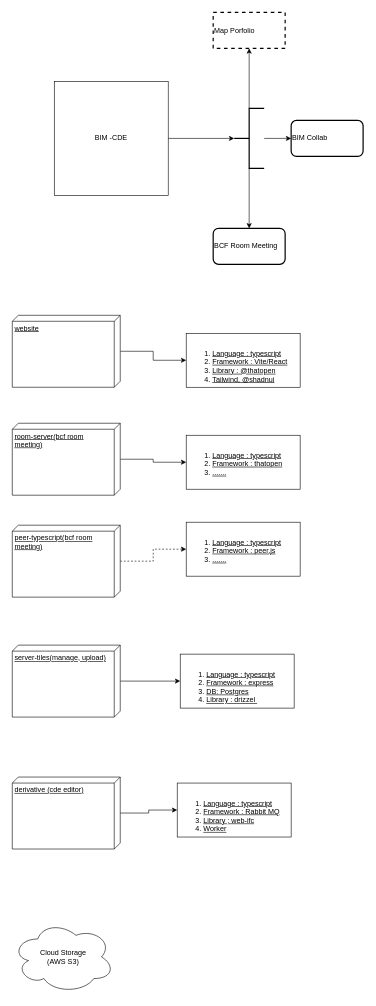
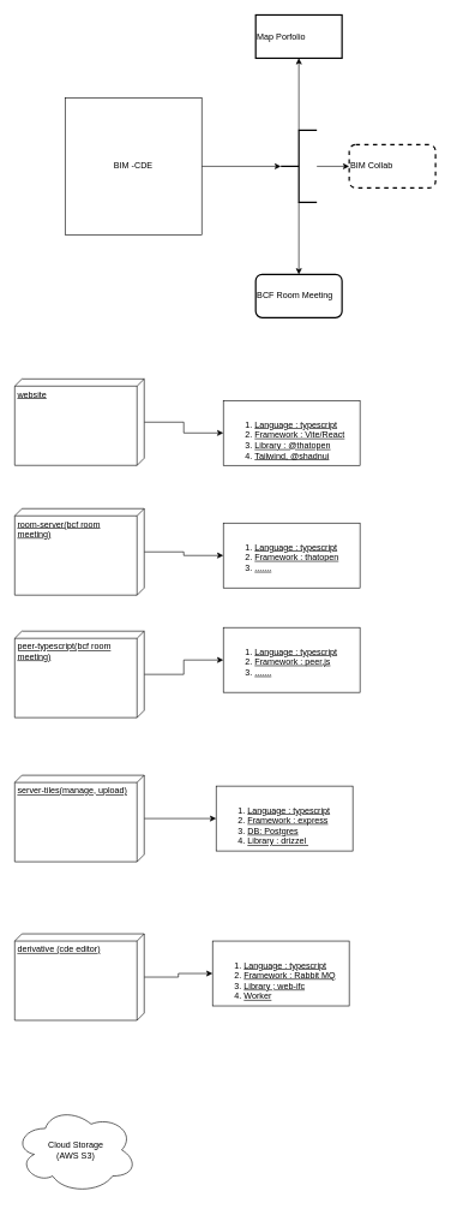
- <mxCell id="9" value="Map Porfolio" style="whiteSpace=wrap;html=1;align=left;strokeWidth=2;pointerEvents=1;dashed=1;" vertex="1" parent="1"><mxGeometry x="355" y="20" width="120" height="60" as="geometry" /></mxCell>
+ <mxCell id="9" value="Map Porfolio" style="whiteSpace=wrap;html=1;align=left;strokeWidth=2;pointerEvents=1;" vertex="1" parent="1"><mxGeometry x="355" y="20" width="120" height="60" as="geometry" /></mxCell>
- <mxCell id="8" value="BIM Collab" style="rounded=1;whiteSpace=wrap;html=1;align=left;strokeWidth=2;pointerEvents=1;" vertex="1" parent="1"><mxGeometry x="485" y="200" width="120" height="60" as="geometry" /></mxCell>
+ <mxCell id="8" value="BIM Collab" style="rounded=1;whiteSpace=wrap;html=1;align=left;strokeWidth=2;pointerEvents=1;dashed=1;" vertex="1" parent="1"><mxGeometry x="485" y="200" width="120" height="60" as="geometry" /></mxCell>
- <mxCell id="17" value="" style="edgeStyle=orthogonalEdgeStyle;rounded=0;orthogonalLoop=1;jettySize=auto;html=1;dashed=1;" edge="1" parent="1" source="18" target="19"><mxGeometry relative="1" as="geometry" /></mxCell>
+ <mxCell id="17" value="" style="edgeStyle=orthogonalEdgeStyle;rounded=0;orthogonalLoop=1;jettySize=auto;html=1;" edge="1" parent="1" source="18" target="19"><mxGeometry relative="1" as="geometry" /></mxCell>
